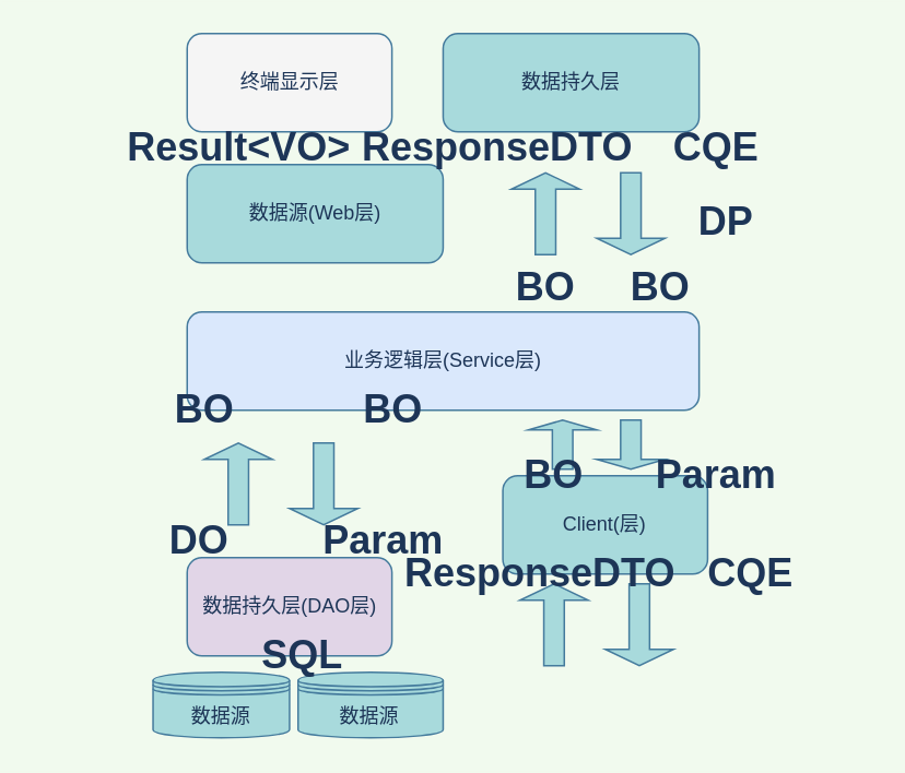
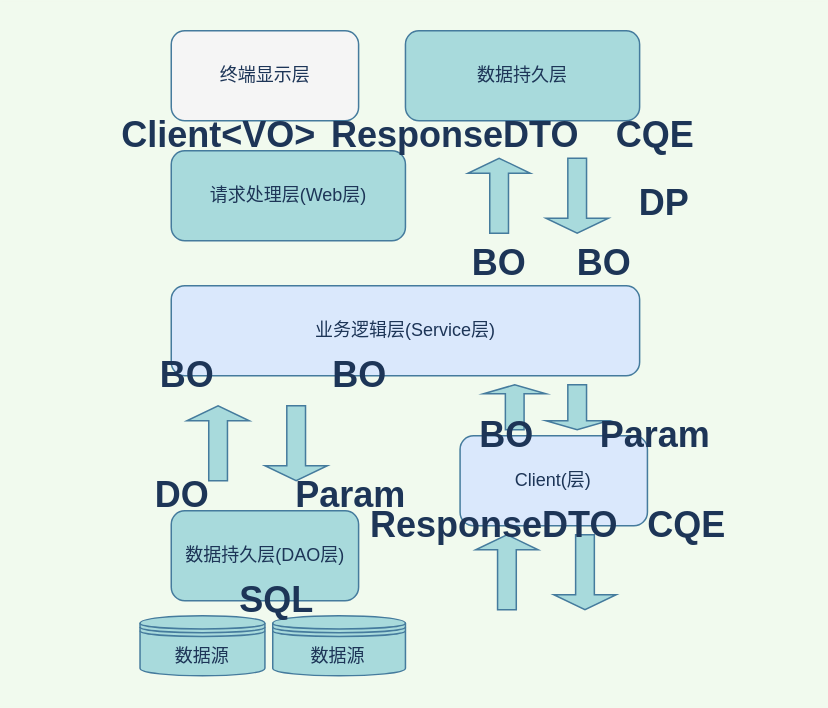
- <mxCell id="13" value="Result&amp;lt;VO&amp;gt;" style="text;strokeColor=none;fillColor=none;html=1;fontSize=24;fontStyle=1;verticalAlign=middle;align=center;rounded=0;sketch=0;fontColor=#1D3557;" parent="2" vertex="1"><mxGeometry x="72.86" y="50.0" width="104.082" height="40.0" as="geometry" /></mxCell>
+ <mxCell id="13" value="Client&amp;lt;VO&amp;gt;" style="text;strokeColor=none;fillColor=none;html=1;fontSize=24;fontStyle=1;verticalAlign=middle;align=center;rounded=0;sketch=0;fontColor=#1D3557;" parent="2" vertex="1"><mxGeometry x="72.86" y="50.0" width="104.082" height="40.0" as="geometry" /></mxCell>
- <mxCell id="5" value="数据源(Web层)" style="rounded=1;whiteSpace=wrap;html=1;sketch=0;fontColor=#1D3557;strokeColor=#457B9D;fillColor=#A8DADC;" parent="2" vertex="1"><mxGeometry x="93.673" y="80.0" width="156.122" height="60.0" as="geometry" /></mxCell>
+ <mxCell id="5" value="请求处理层(Web层)" style="rounded=1;whiteSpace=wrap;html=1;sketch=0;fontColor=#1D3557;strokeColor=#457B9D;fillColor=#A8DADC;" parent="2" vertex="1"><mxGeometry x="93.673" y="80.0" width="156.122" height="60.0" as="geometry" /></mxCell>
- <mxCell id="8" value="Client(层)" style="rounded=1;whiteSpace=wrap;html=1;sketch=0;fontColor=#1D3557;strokeColor=#457B9D;fillColor=#A8DADC;" parent="2" vertex="1"><mxGeometry x="286.224" y="270.0" width="124.898" height="60.0" as="geometry" /></mxCell>
+ <mxCell id="8" value="Client(层)" style="rounded=1;whiteSpace=wrap;html=1;sketch=0;fontColor=#1D3557;strokeColor=#457B9D;fillColor=#dae8fc;" parent="2" vertex="1"><mxGeometry x="286.224" y="270.0" width="124.898" height="60.0" as="geometry" /></mxCell>
- <mxCell id="7" value="数据持久层(DAO层)" style="rounded=1;whiteSpace=wrap;html=1;sketch=0;fontColor=#1D3557;strokeColor=#457B9D;fillColor=#e1d5e7;" parent="2" vertex="1"><mxGeometry x="93.673" y="320.0" width="124.898" height="60.0" as="geometry" /></mxCell>
+ <mxCell id="7" value="数据持久层(DAO层)" style="rounded=1;whiteSpace=wrap;html=1;sketch=0;fontColor=#1D3557;strokeColor=#457B9D;fillColor=#A8DADC;" parent="2" vertex="1"><mxGeometry x="93.673" y="320.0" width="124.898" height="60.0" as="geometry" /></mxCell>
